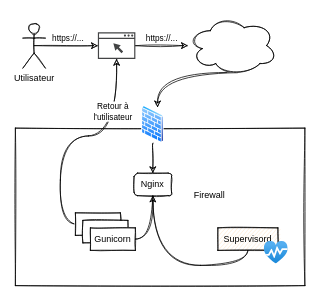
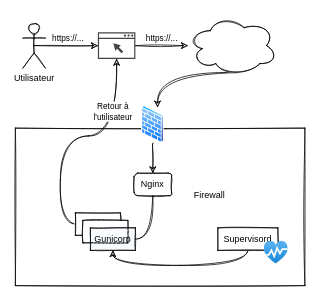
- <mxCell id="19" value="Gunicorn" style="rounded=0;whiteSpace=wrap;html=1;sketch=1;" vertex="1" parent="1"><mxGeometry x="120" y="303" width="60" height="30" as="geometry" /></mxCell>
+ <mxCell id="19" value="Gunicorn" style="rounded=0;whiteSpace=wrap;html=1;sketch=1;fillColor=#dae8fc;" vertex="1" parent="1"><mxGeometry x="120" y="303" width="60" height="30" as="geometry" /></mxCell>
- <mxCell id="14" value="Supervisord" style="rounded=0;whiteSpace=wrap;html=1;sketch=1;fillColor=#ffe6cc;" vertex="1" parent="1"><mxGeometry x="290" y="303" width="80" height="30" as="geometry" /></mxCell>
+ <mxCell id="14" value="Supervisord" style="rounded=0;whiteSpace=wrap;html=1;sketch=1;" vertex="1" parent="1"><mxGeometry x="290" y="303" width="80" height="30" as="geometry" /></mxCell>
- <mxCell id="13" style="edgeStyle=orthogonalEdgeStyle;curved=1;rounded=0;sketch=1;orthogonalLoop=1;jettySize=auto;html=1;exitX=0.5;exitY=1;exitDx=0;exitDy=0;" edge="1" parent="1" source="14" target="12"><mxGeometry relative="1" as="geometry" /></mxCell>
+ <mxCell id="13" style="edgeStyle=orthogonalEdgeStyle;curved=1;rounded=0;sketch=1;orthogonalLoop=1;jettySize=auto;html=1;exitX=0.5;exitY=1;exitDx=0;exitDy=0;entryX=0.5;entryY=1;entryDx=0;entryDy=0;" edge="1" parent="1" source="14" target="19"><mxGeometry relative="1" as="geometry" /></mxCell>
